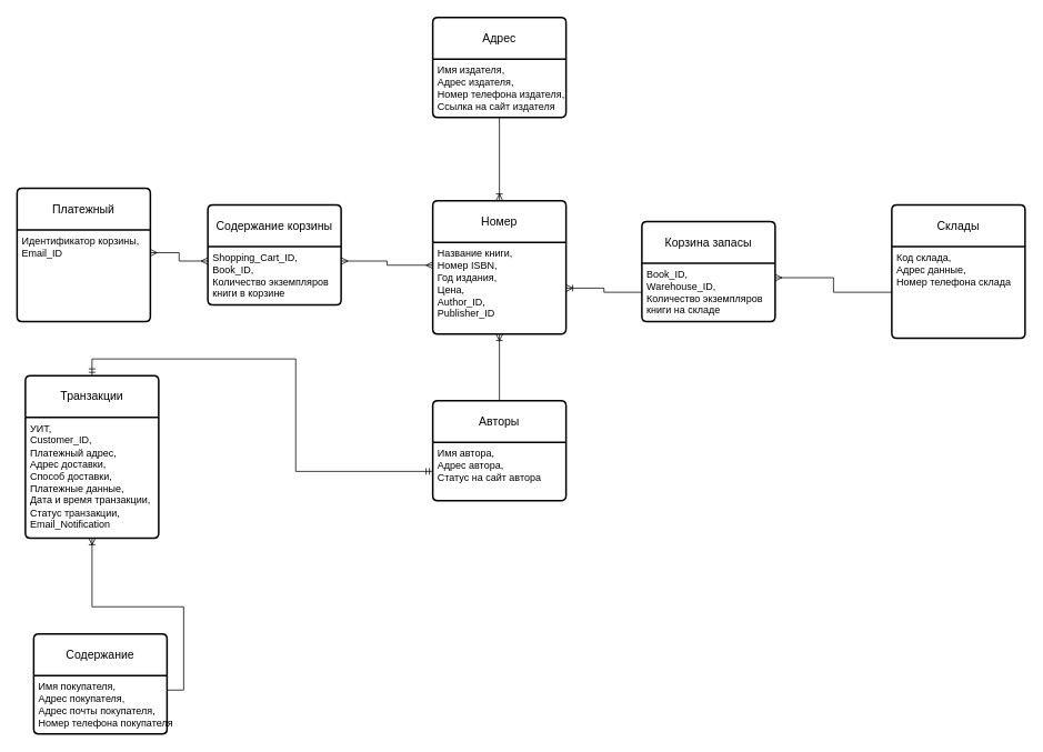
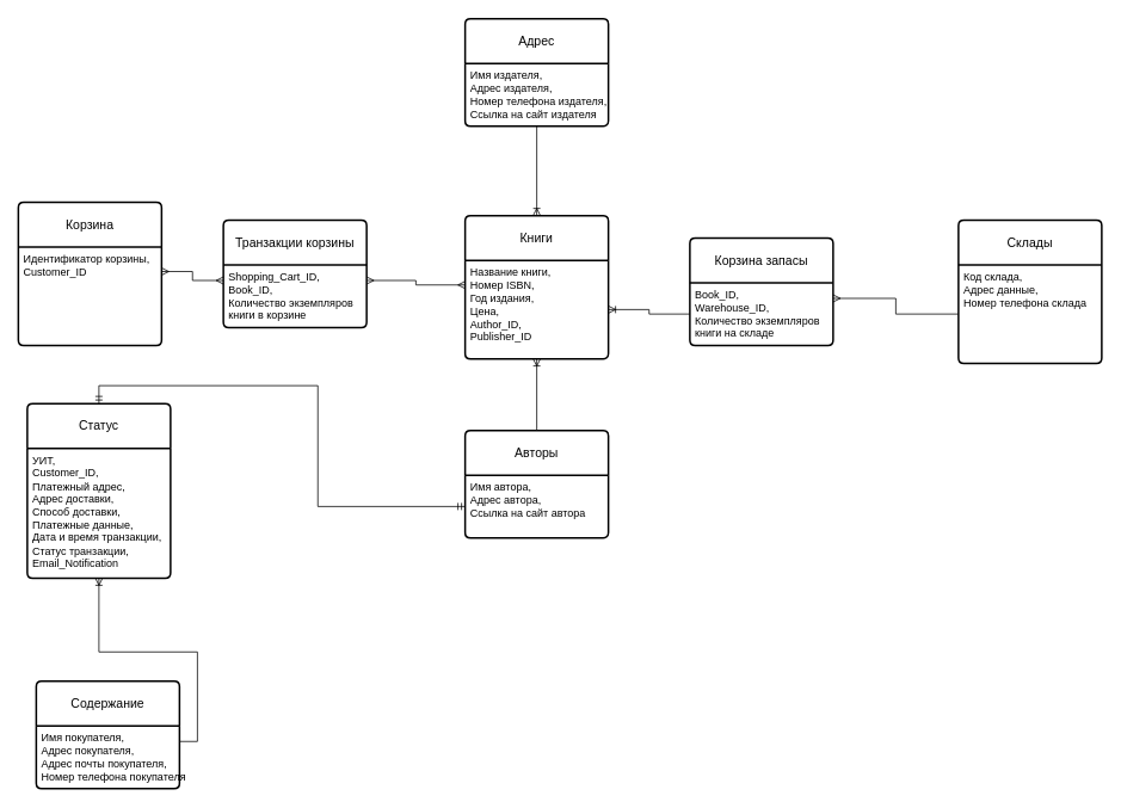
- <mxCell id="15" value="Платежный" style="swimlane;childLayout=stackLayout;horizontal=1;startSize=50;horizontalStack=0;rounded=1;fontSize=14;fontStyle=0;strokeWidth=2;resizeParent=0;resizeLast=1;shadow=0;dashed=0;align=center;arcSize=4;whiteSpace=wrap;html=1;" vertex="1" parent="1"><mxGeometry x="20" y="225" width="160" height="160" as="geometry" /></mxCell>
+ <mxCell id="15" value="Корзина" style="swimlane;childLayout=stackLayout;horizontal=1;startSize=50;horizontalStack=0;rounded=1;fontSize=14;fontStyle=0;strokeWidth=2;resizeParent=0;resizeLast=1;shadow=0;dashed=0;align=center;arcSize=4;whiteSpace=wrap;html=1;" vertex="1" parent="1"><mxGeometry x="20" y="225" width="160" height="160" as="geometry" /></mxCell>
- <mxCell id="2" value="Номер" style="swimlane;childLayout=stackLayout;horizontal=1;startSize=50;horizontalStack=0;rounded=1;fontSize=14;fontStyle=0;strokeWidth=2;resizeParent=0;resizeLast=1;shadow=0;dashed=0;align=center;arcSize=4;whiteSpace=wrap;html=1;" vertex="1" parent="1"><mxGeometry x="519" y="240" width="160" height="160" as="geometry" /></mxCell>
+ <mxCell id="2" value="Книги" style="swimlane;childLayout=stackLayout;horizontal=1;startSize=50;horizontalStack=0;rounded=1;fontSize=14;fontStyle=0;strokeWidth=2;resizeParent=0;resizeLast=1;shadow=0;dashed=0;align=center;arcSize=4;whiteSpace=wrap;html=1;" vertex="1" parent="1"><mxGeometry x="519" y="240" width="160" height="160" as="geometry" /></mxCell>
- <mxCell id="17" value="Содержание корзины" style="swimlane;childLayout=stackLayout;horizontal=1;startSize=50;horizontalStack=0;rounded=1;fontSize=14;fontStyle=0;strokeWidth=2;resizeParent=0;resizeLast=1;shadow=0;dashed=0;align=center;arcSize=4;whiteSpace=wrap;html=1;" vertex="1" parent="1"><mxGeometry x="249" y="245" width="160" height="120" as="geometry" /></mxCell>
+ <mxCell id="17" value="Транзакции корзины" style="swimlane;childLayout=stackLayout;horizontal=1;startSize=50;horizontalStack=0;rounded=1;fontSize=14;fontStyle=0;strokeWidth=2;resizeParent=0;resizeLast=1;shadow=0;dashed=0;align=center;arcSize=4;whiteSpace=wrap;html=1;" vertex="1" parent="1"><mxGeometry x="249" y="245" width="160" height="120" as="geometry" /></mxCell>
- <mxCell id="16" value="Идентификатор корзины, &lt;br&gt;Email_ID" style="align=left;strokeColor=none;fillColor=none;spacingLeft=4;fontSize=12;verticalAlign=top;resizable=0;rotatable=0;part=1;html=1;" vertex="1" parent="15"><mxGeometry y="50" width="160" height="110" as="geometry" /></mxCell>
+ <mxCell id="16" value="Идентификатор корзины, &lt;br&gt;Customer_ID" style="align=left;strokeColor=none;fillColor=none;spacingLeft=4;fontSize=12;verticalAlign=top;resizable=0;rotatable=0;part=1;html=1;" vertex="1" parent="15"><mxGeometry y="50" width="160" height="110" as="geometry" /></mxCell>
- <mxCell id="20" value="Транзакции" style="swimlane;childLayout=stackLayout;horizontal=1;startSize=50;horizontalStack=0;rounded=1;fontSize=14;fontStyle=0;strokeWidth=2;resizeParent=0;resizeLast=1;shadow=0;dashed=0;align=center;arcSize=4;whiteSpace=wrap;html=1;" vertex="1" parent="1"><mxGeometry x="30" y="450" width="160" height="195" as="geometry" /></mxCell>
+ <mxCell id="20" value="Статус" style="swimlane;childLayout=stackLayout;horizontal=1;startSize=50;horizontalStack=0;rounded=1;fontSize=14;fontStyle=0;strokeWidth=2;resizeParent=0;resizeLast=1;shadow=0;dashed=0;align=center;arcSize=4;whiteSpace=wrap;html=1;" vertex="1" parent="1"><mxGeometry x="30" y="450" width="160" height="195" as="geometry" /></mxCell>
- <mxCell id="6" value="Имя автора, &lt;br&gt;Адрес автора, &lt;br&gt;Статус на сайт автора" style="align=left;strokeColor=none;fillColor=none;spacingLeft=4;fontSize=12;verticalAlign=top;resizable=0;rotatable=0;part=1;html=1;" vertex="1" parent="5"><mxGeometry y="50" width="160" height="70" as="geometry" /></mxCell>
+ <mxCell id="6" value="Имя автора, &lt;br&gt;Адрес автора, &lt;br&gt;Ссылка на сайт автора" style="align=left;strokeColor=none;fillColor=none;spacingLeft=4;fontSize=12;verticalAlign=top;resizable=0;rotatable=0;part=1;html=1;" vertex="1" parent="5"><mxGeometry y="50" width="160" height="70" as="geometry" /></mxCell>
